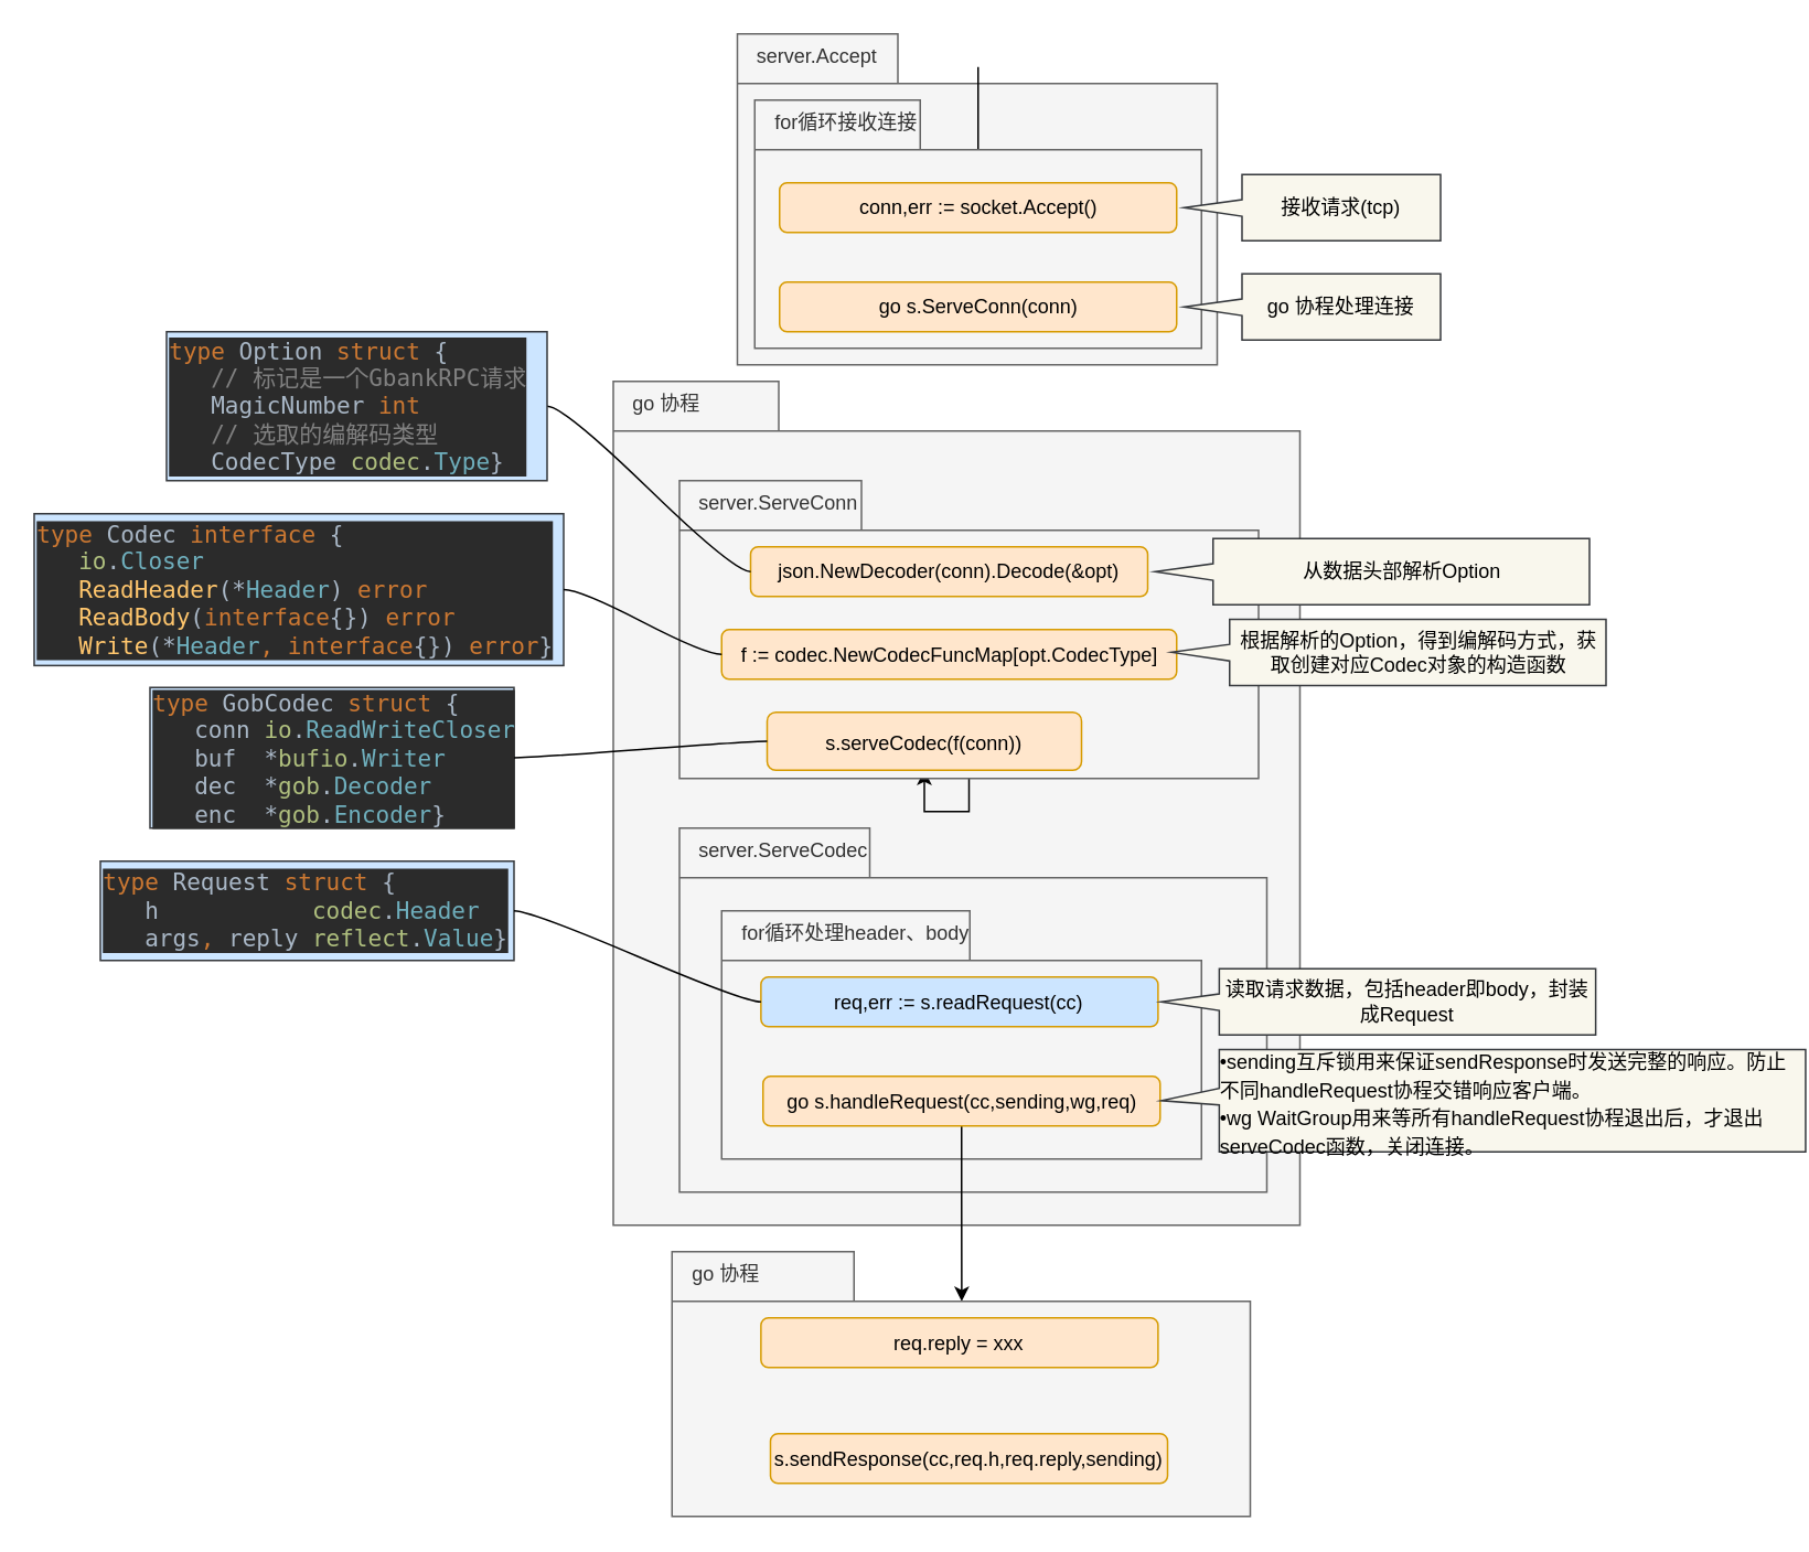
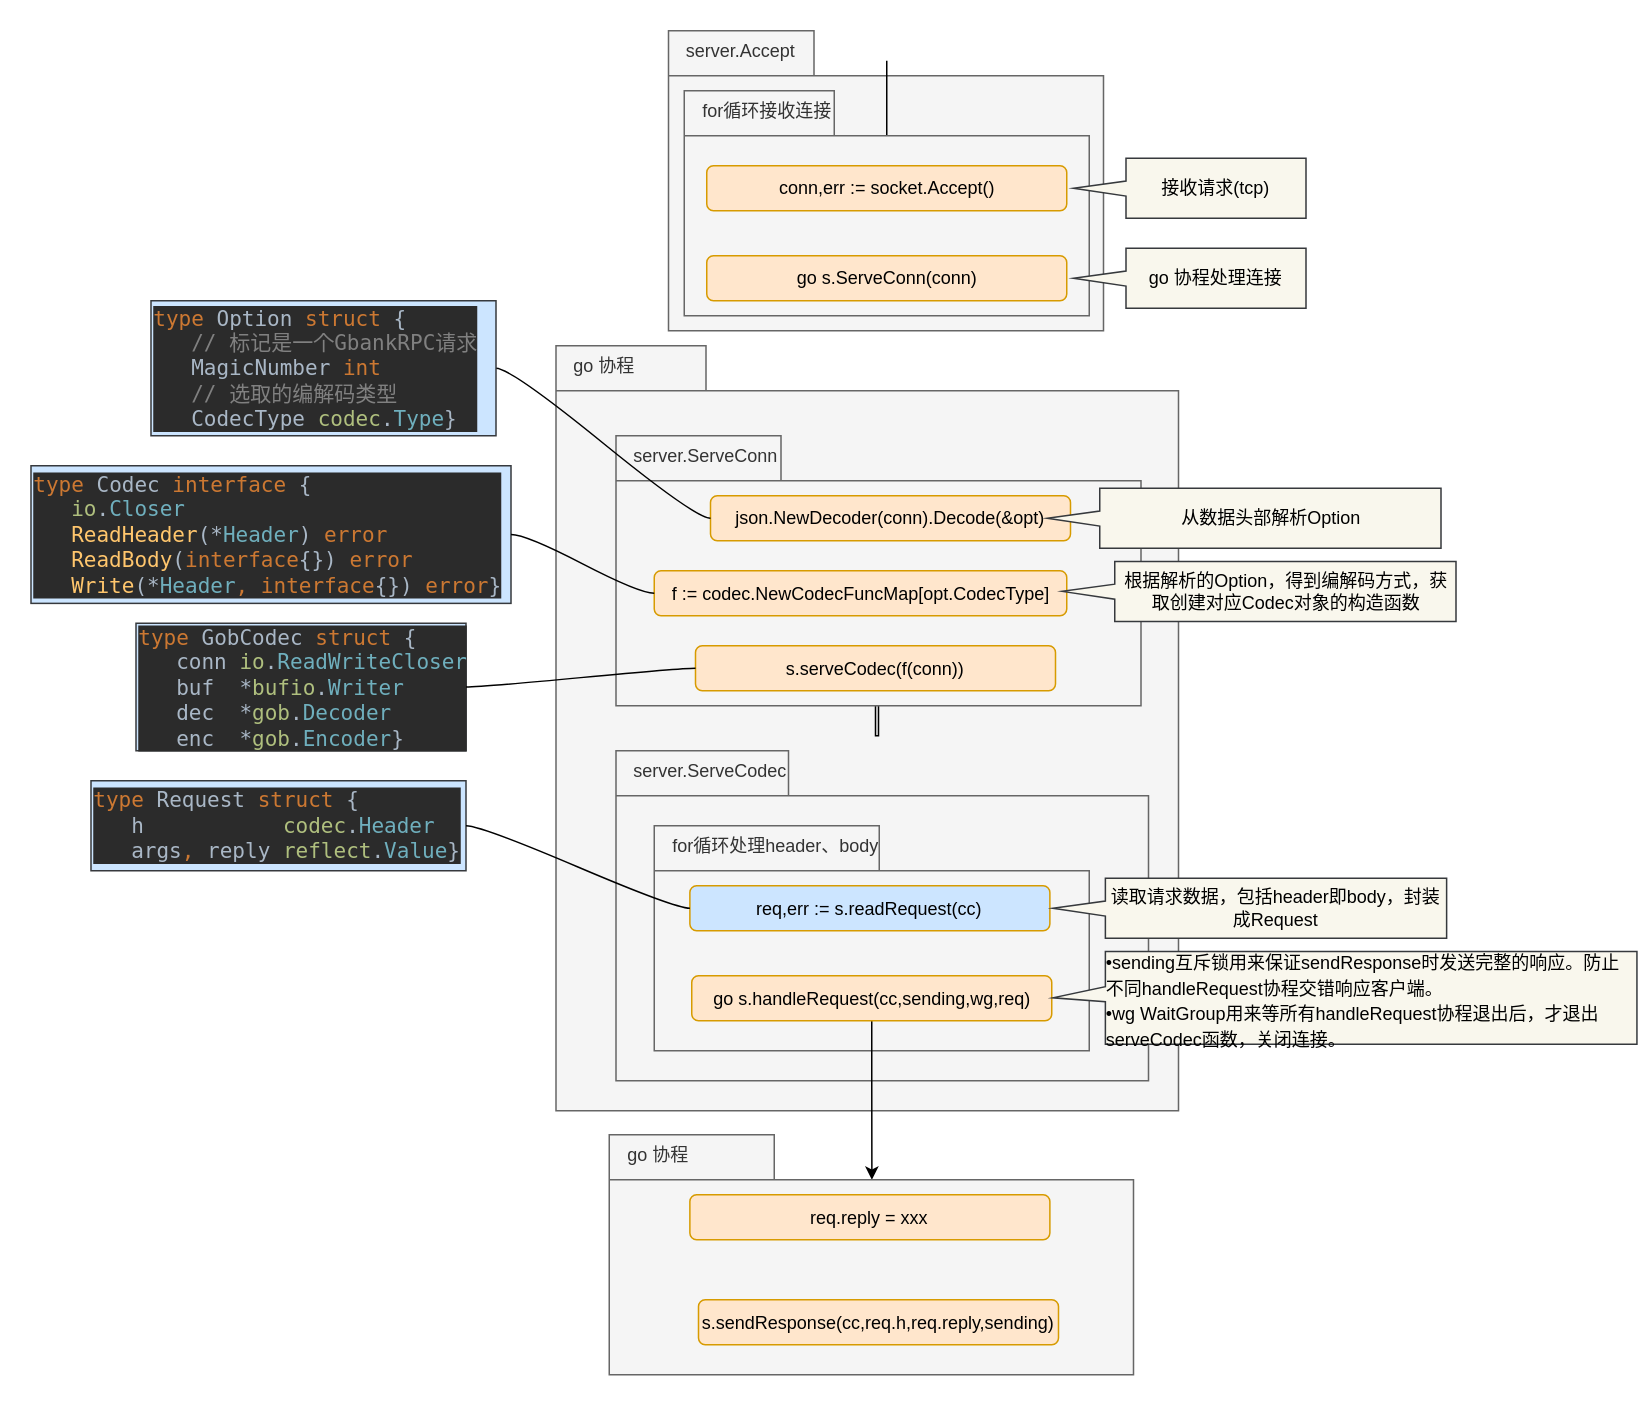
- <mxCell id="10" value="json.NewDecoder(conn).Decode(&amp;amp;opt)" style="rounded=1;whiteSpace=wrap;html=1;fillColor=#ffe6cc;strokeColor=#d79b00;" vertex="1" parent="1"><mxGeometry x="453" y="330" width="240" height="30" as="geometry" /></mxCell>
+ <mxCell id="10" value="json.NewDecoder(conn).Decode(&amp;amp;opt)" style="rounded=1;whiteSpace=wrap;html=1;fillColor=#ffe6cc;strokeColor=#d79b00;" vertex="1" parent="1"><mxGeometry x="473" y="330" width="240" height="30" as="geometry" /></mxCell>
- <mxCell id="12" value="&lt;p style=&quot;margin: 0px; font-variant-numeric: normal; font-variant-east-asian: normal; font-stretch: normal; line-height: normal; text-align: start;&quot; class=&quot;p1&quot;&gt;s.serveCodec(f(conn))&lt;/p&gt;" style="rounded=1;whiteSpace=wrap;html=1;fillColor=#ffe6cc;strokeColor=#d79b00;" vertex="1" parent="1"><mxGeometry x="463" y="430" width="190" height="35" as="geometry" /></mxCell>
+ <mxCell id="12" value="&lt;p style=&quot;margin: 0px; font-variant-numeric: normal; font-variant-east-asian: normal; font-stretch: normal; line-height: normal; text-align: start;&quot; class=&quot;p1&quot;&gt;s.serveCodec(f(conn))&lt;/p&gt;" style="rounded=1;whiteSpace=wrap;html=1;fillColor=#ffe6cc;strokeColor=#d79b00;" vertex="1" parent="1"><mxGeometry x="463" y="430" width="240" height="30" as="geometry" /></mxCell>
